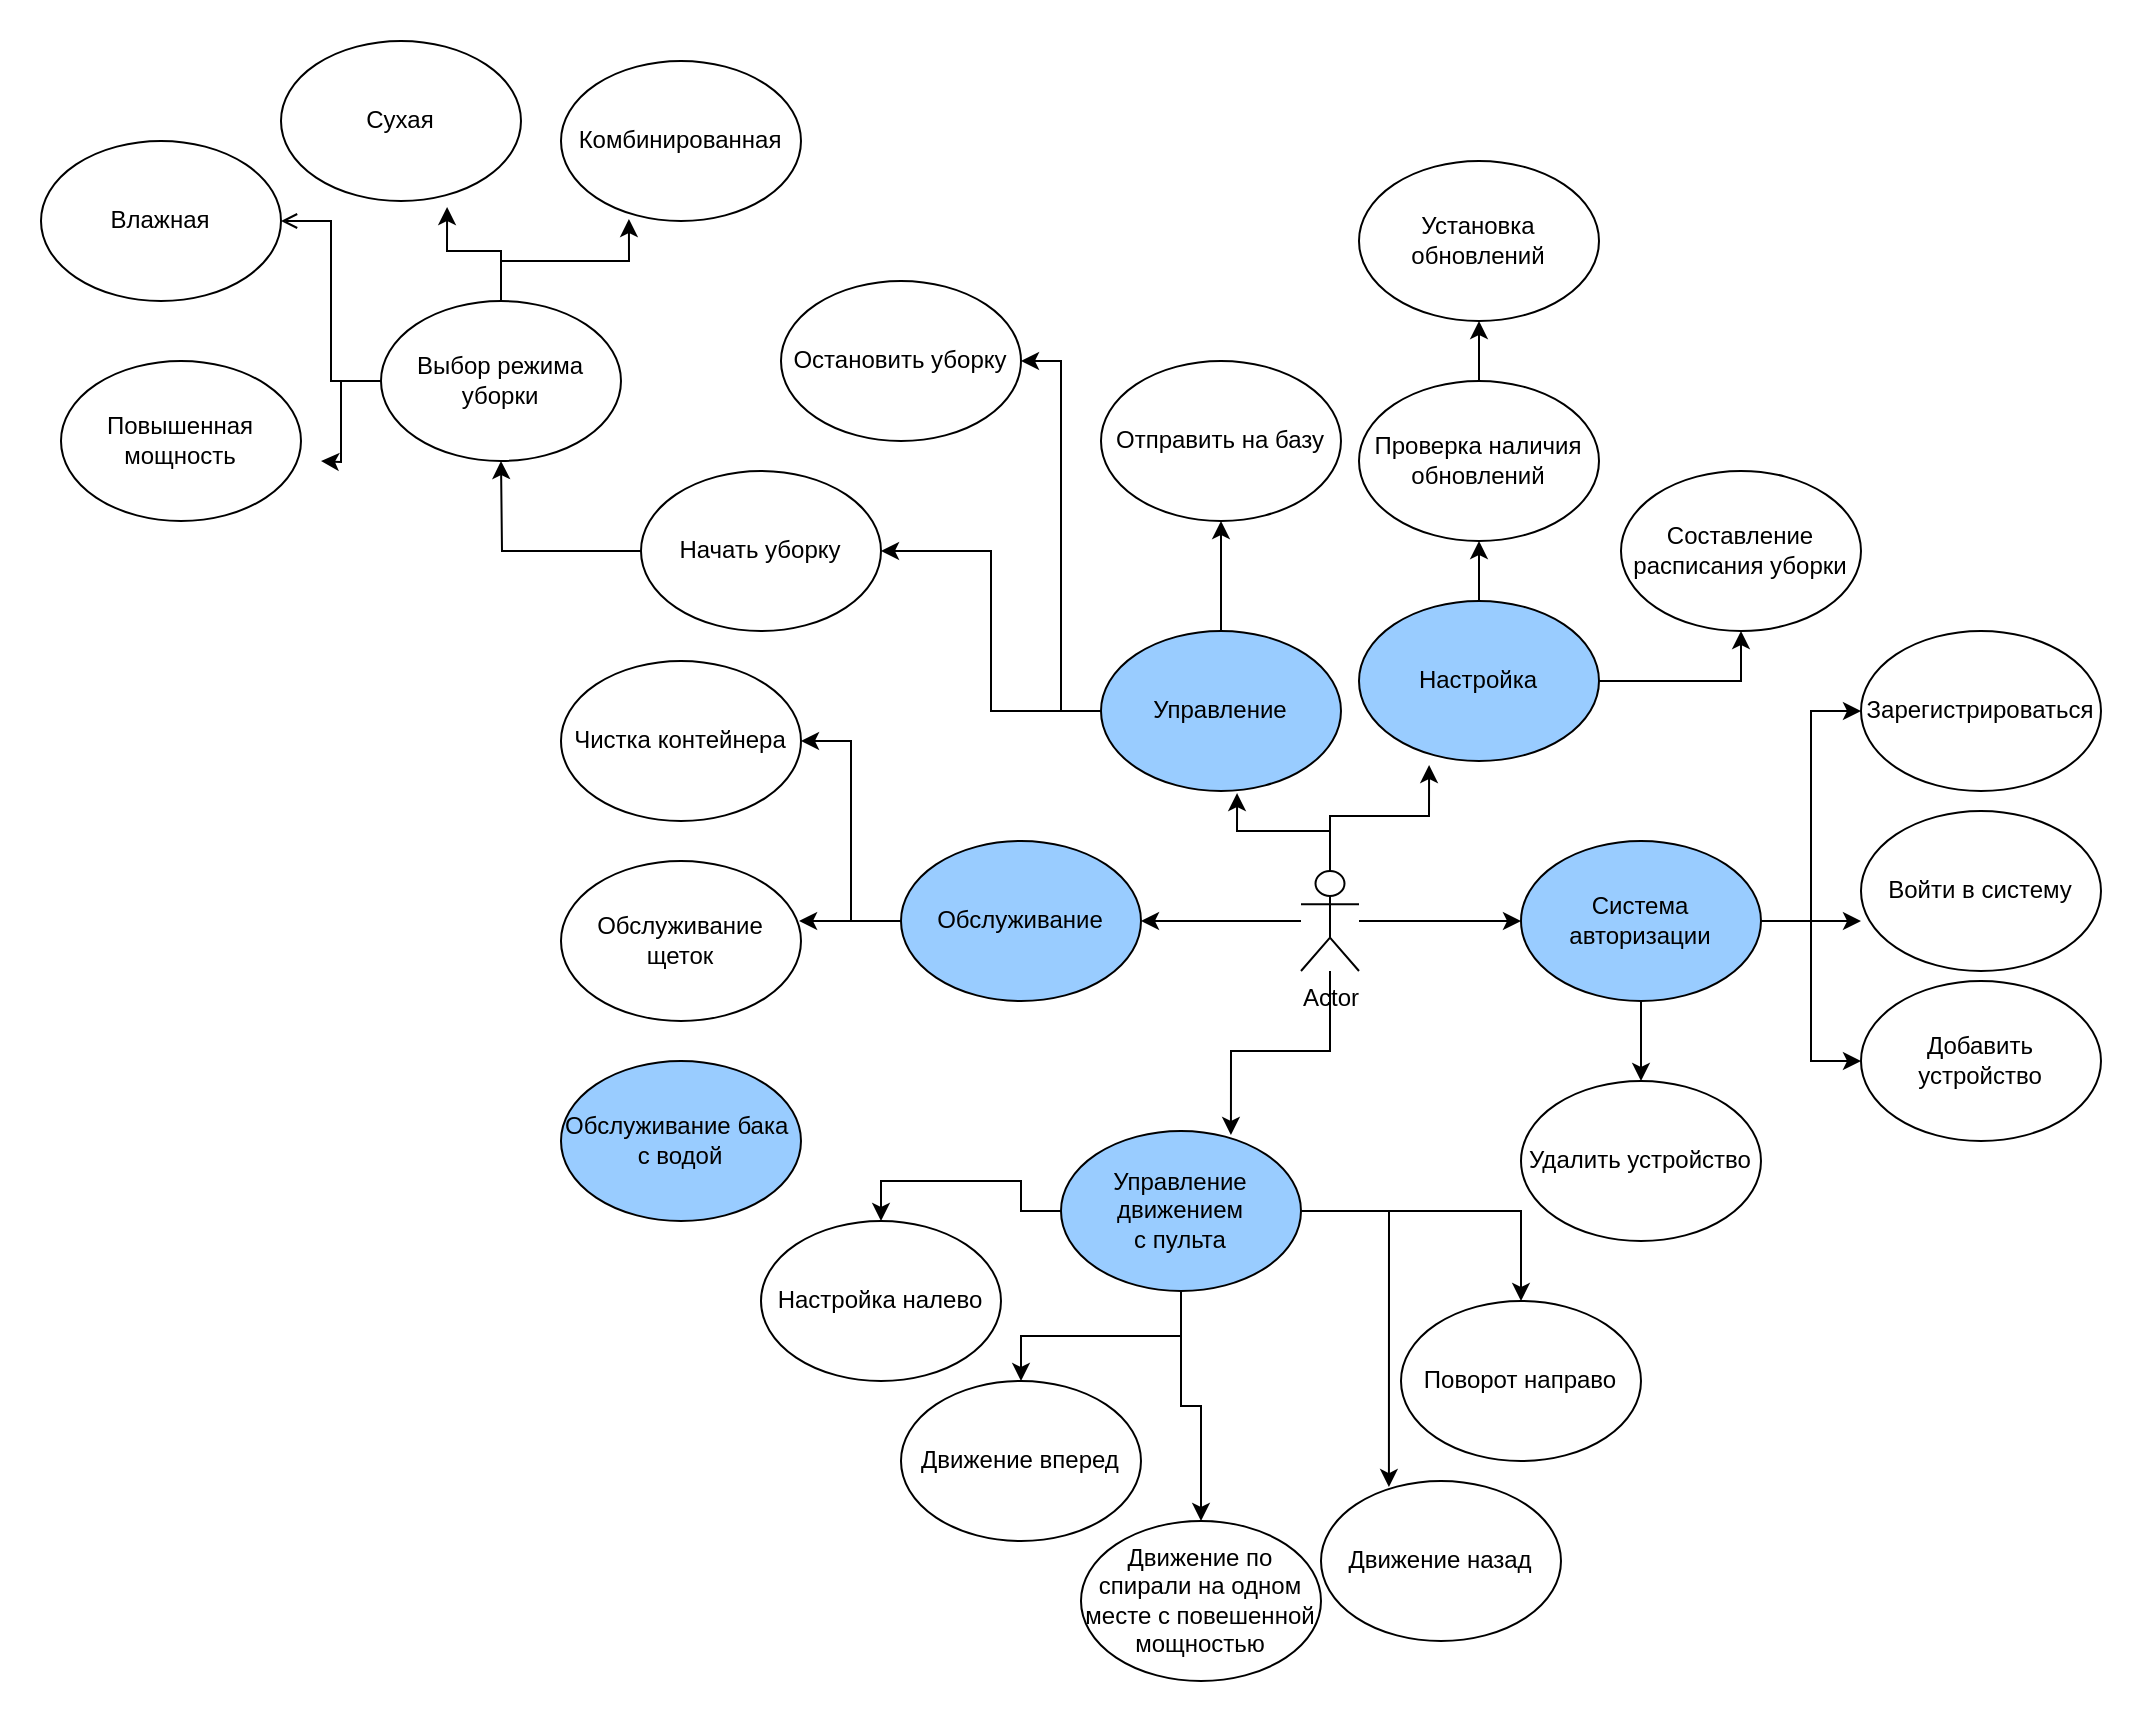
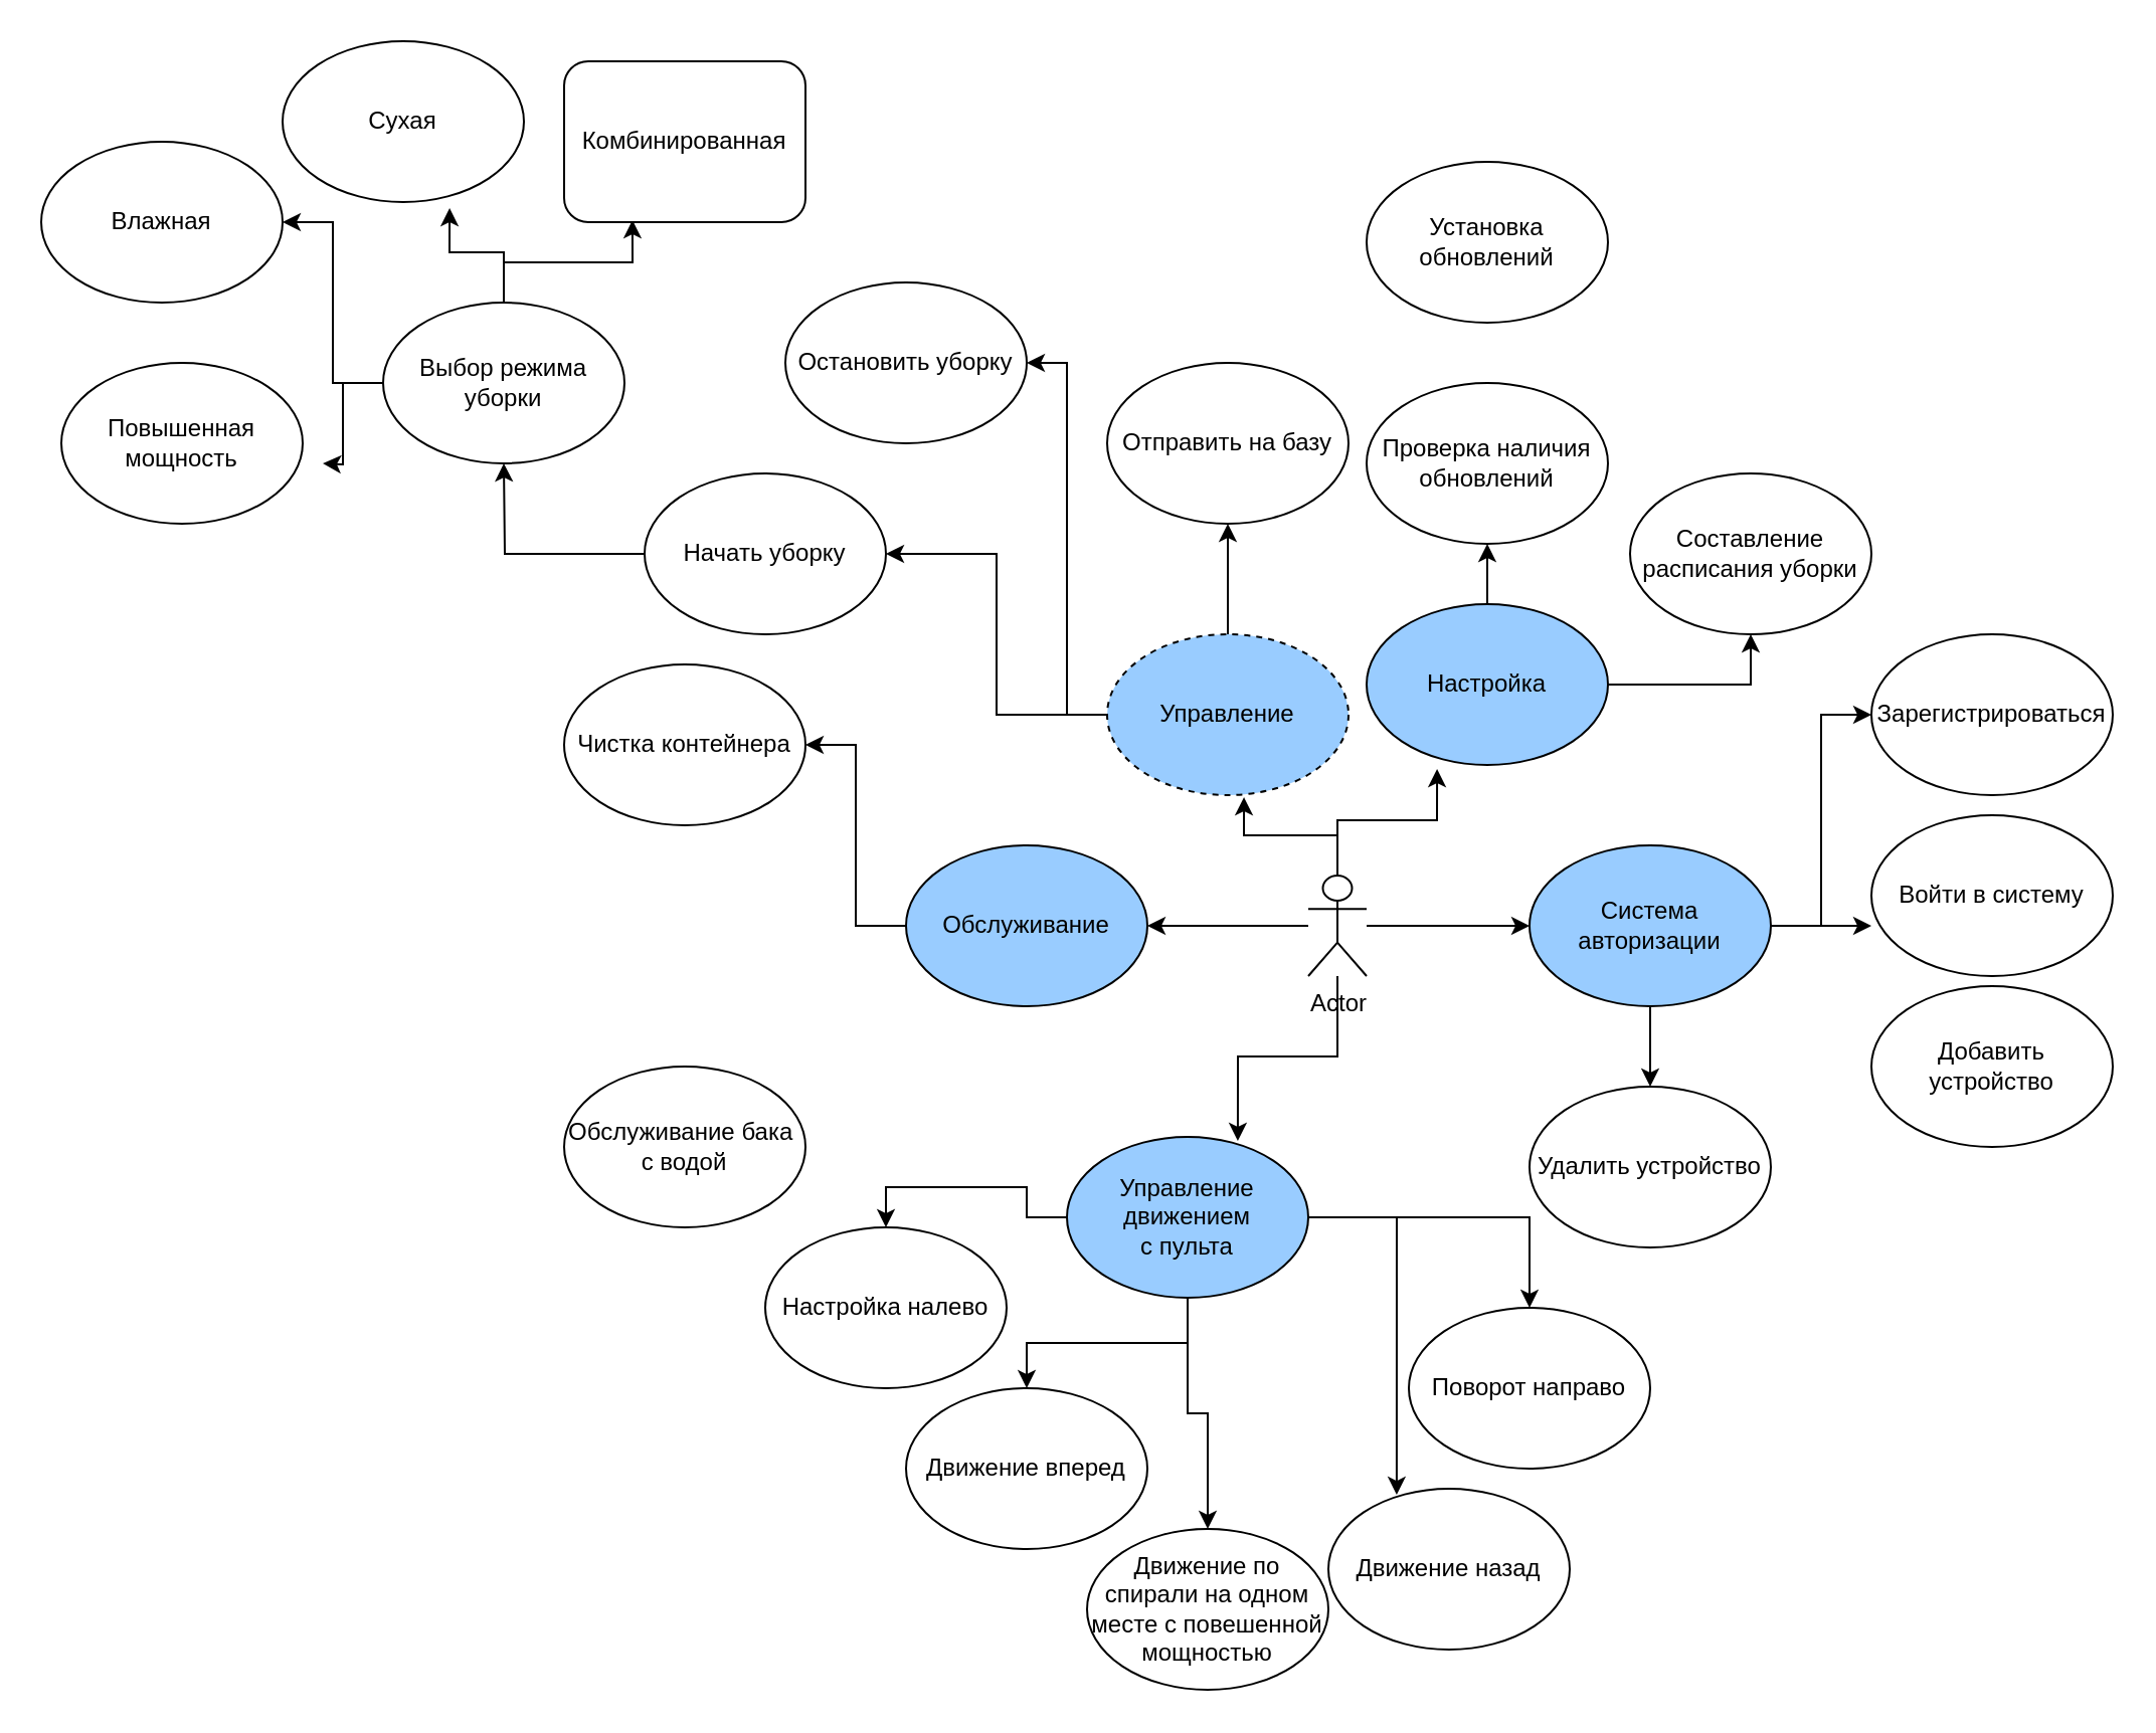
- <mxCell id="51" value="Комбинированная" style="ellipse;whiteSpace=wrap;html=1;" vertex="1" parent="1"><mxGeometry x="280" y="30" width="120" height="80" as="geometry" /></mxCell>
+ <mxCell id="51" value="Комбинированная" style="whiteSpace=wrap;html=1;rounded=1;" vertex="1" parent="1"><mxGeometry x="280" y="30" width="120" height="80" as="geometry" /></mxCell>
- <mxCell id="46" style="edgeStyle=orthogonalEdgeStyle;rounded=0;orthogonalLoop=1;jettySize=auto;html=1;endArrow=open;" edge="1" parent="1" source="48" target="49"><mxGeometry relative="1" as="geometry" /></mxCell>
+ <mxCell id="46" style="edgeStyle=orthogonalEdgeStyle;rounded=0;orthogonalLoop=1;jettySize=auto;html=1;" edge="1" parent="1" source="48" target="49"><mxGeometry relative="1" as="geometry" /></mxCell>
- <mxCell id="32" style="edgeStyle=orthogonalEdgeStyle;rounded=0;orthogonalLoop=1;jettySize=auto;html=1;entryX=0.5;entryY=1;entryDx=0;entryDy=0;" edge="1" parent="1" source="33" target="35"><mxGeometry relative="1" as="geometry" /></mxCell>
- <mxCell id="11" value="Управление" style="ellipse;whiteSpace=wrap;html=1;fillColor=#99CCFF;" vertex="1" parent="1"><mxGeometry x="550" y="315" width="120" height="80" as="geometry" /></mxCell>
+ <mxCell id="11" value="Управление" style="ellipse;whiteSpace=wrap;html=1;fillColor=#99CCFF;dashed=1;" vertex="1" parent="1"><mxGeometry x="550" y="315" width="120" height="80" as="geometry" /></mxCell>
- <mxCell id="21" style="edgeStyle=orthogonalEdgeStyle;rounded=0;orthogonalLoop=1;jettySize=auto;html=1;entryX=0.992;entryY=0.375;entryDx=0;entryDy=0;entryPerimeter=0;" edge="1" parent="1" source="22" target="30"><mxGeometry relative="1" as="geometry" /></mxCell>
- <mxCell id="30" value="Обслуживание щеток" style="ellipse;whiteSpace=wrap;html=1;" vertex="1" parent="1"><mxGeometry x="280" y="430" width="120" height="80" as="geometry" /></mxCell>
- <mxCell id="17" style="edgeStyle=orthogonalEdgeStyle;rounded=0;orthogonalLoop=1;jettySize=auto;html=1;" edge="1" parent="1" source="19" target="42"><mxGeometry relative="1" as="geometry" /></mxCell>
- <mxCell id="31" value="Обслуживание бака&amp;nbsp; с водой" style="ellipse;whiteSpace=wrap;html=1;fillColor=#99ccff;" vertex="1" parent="1"><mxGeometry x="280" y="530" width="120" height="80" as="geometry" /></mxCell>
+ <mxCell id="31" value="Обслуживание бака&amp;nbsp; с водой" style="ellipse;whiteSpace=wrap;html=1;" vertex="1" parent="1"><mxGeometry x="280" y="530" width="120" height="80" as="geometry" /></mxCell>
